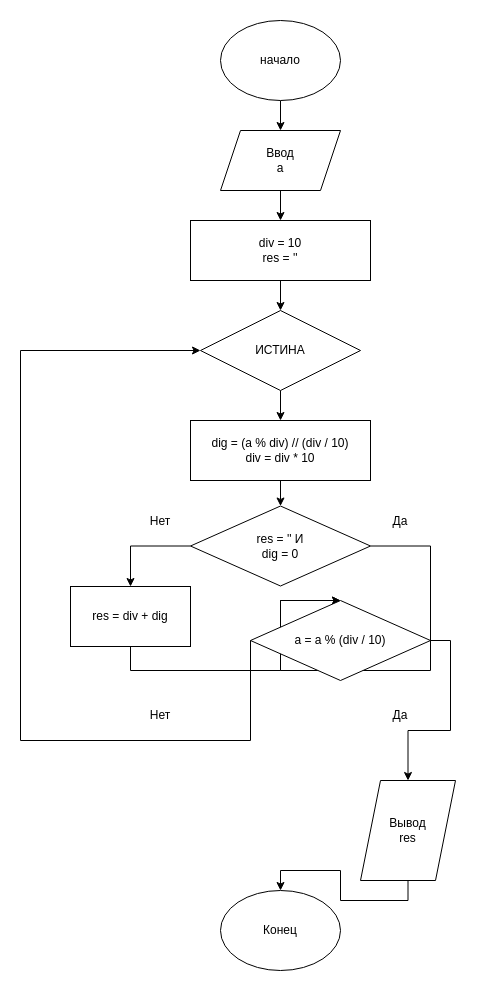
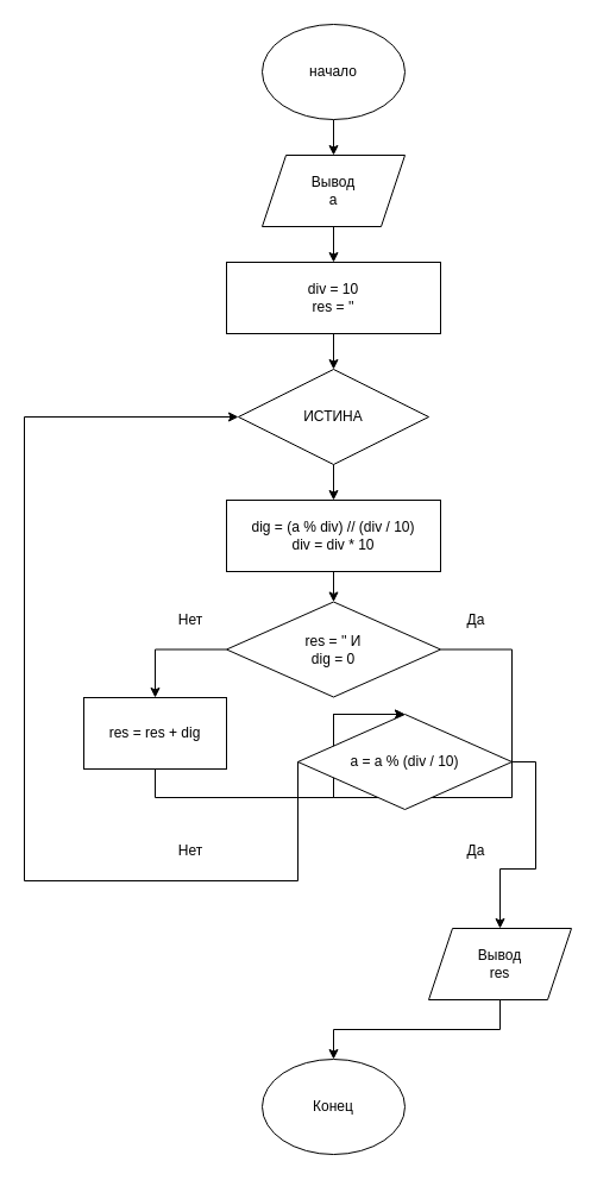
- <mxCell id="5" value="Ввод&lt;br&gt;a" style="shape=parallelogram;perimeter=parallelogramPerimeter;whiteSpace=wrap;html=1;fixedSize=1;" parent="1" vertex="1"><mxGeometry x="220" y="130" width="120" height="60" as="geometry" /></mxCell>
+ <mxCell id="5" value="Вывод&lt;br&gt;a" style="shape=parallelogram;perimeter=parallelogramPerimeter;whiteSpace=wrap;html=1;fixedSize=1;" parent="1" vertex="1"><mxGeometry x="220" y="130" width="120" height="60" as="geometry" /></mxCell>
- <mxCell id="17" value="res = div + dig" style="rounded=0;whiteSpace=wrap;html=1;" parent="1" vertex="1"><mxGeometry x="70" y="586" width="120" height="60" as="geometry" /></mxCell>
+ <mxCell id="17" value="res = res + dig" style="rounded=0;whiteSpace=wrap;html=1;" parent="1" vertex="1"><mxGeometry x="70" y="586" width="120" height="60" as="geometry" /></mxCell>
- <mxCell id="22" value="Вывод&lt;br&gt;res" style="shape=parallelogram;perimeter=parallelogramPerimeter;whiteSpace=wrap;html=1;fixedSize=1;" parent="1" vertex="1"><mxGeometry x="360" y="780" width="95" height="100" as="geometry" /></mxCell>
+ <mxCell id="22" value="Вывод&lt;br&gt;res" style="shape=parallelogram;perimeter=parallelogramPerimeter;whiteSpace=wrap;html=1;fixedSize=1;" parent="1" vertex="1"><mxGeometry x="360" y="780" width="120" height="60" as="geometry" /></mxCell>
